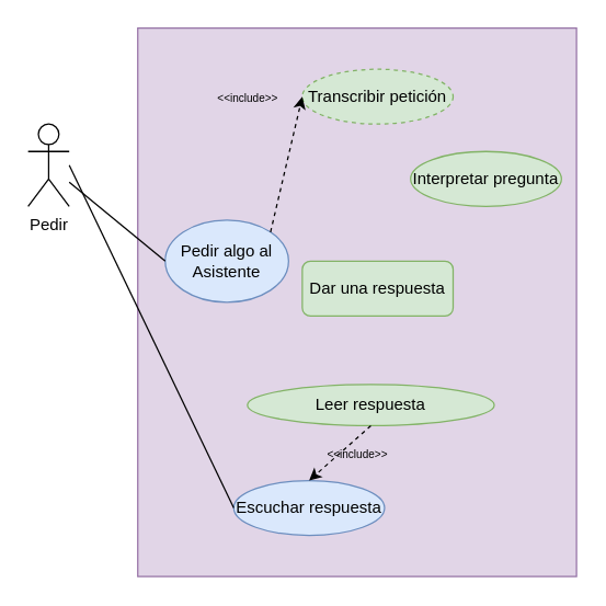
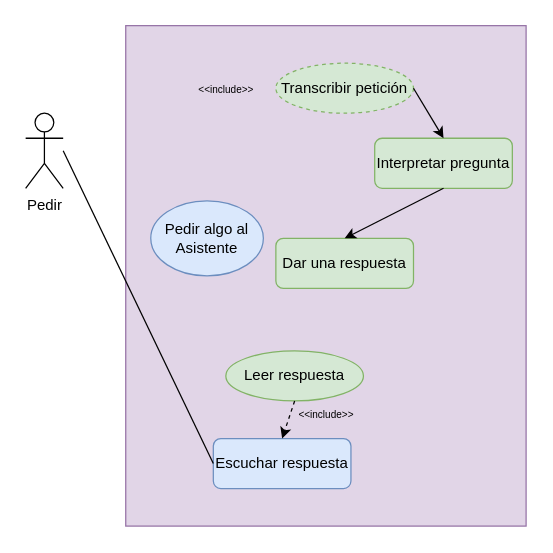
+ <mxCell id="16" value="" style="endArrow=classic;html=1;rounded=0;exitX=1;exitY=0.5;exitDx=0;exitDy=0;entryX=0.5;entryY=0;entryDx=0;entryDy=0;" edge="1" parent="1" source="5" target="6"><mxGeometry width="50" height="50" relative="1" as="geometry"><mxPoint x="690" y="110" as="sourcePoint" /><mxPoint x="740" y="60" as="targetPoint" /></mxGeometry></mxCell>
- <mxCell id="12" value="" style="endArrow=classic;dashed=1;html=1;rounded=0;exitX=1;exitY=0;exitDx=0;exitDy=0;entryX=0;entryY=0.5;entryDx=0;entryDy=0;endFill=1;" parent="1" source="4" target="5" edge="1"><mxGeometry width="50" height="50" relative="1" as="geometry"><mxPoint x="40" y="80" as="sourcePoint" /><mxPoint x="90" y="30" as="targetPoint" /></mxGeometry></mxCell>
- <mxCell id="6" value="Interpretar pregunta" style="ellipse;whiteSpace=wrap;html=1;fillColor=#d5e8d4;strokeColor=#82b366;" parent="1" vertex="1"><mxGeometry x="299" y="110" width="110" height="40" as="geometry" /></mxCell>
+ <mxCell id="6" value="Interpretar pregunta" style="whiteSpace=wrap;html=1;fillColor=#d5e8d4;strokeColor=#82b366;rounded=1;" parent="1" vertex="1"><mxGeometry x="299" y="110" width="110" height="40" as="geometry" /></mxCell>
- <mxCell id="10" value="" style="endArrow=none;html=1;rounded=0;entryX=0;entryY=0.5;entryDx=0;entryDy=0;" parent="1" source="2" target="4" edge="1"><mxGeometry width="50" height="50" relative="1" as="geometry"><mxPoint x="60" y="150" as="sourcePoint" /><mxPoint x="110" y="100" as="targetPoint" /></mxGeometry></mxCell>
+ <mxCell id="17" value="" style="endArrow=classic;html=1;rounded=0;exitX=0.5;exitY=1;exitDx=0;exitDy=0;entryX=0.5;entryY=0;entryDx=0;entryDy=0;" edge="1" parent="1" source="6" target="7"><mxGeometry width="50" height="50" relative="1" as="geometry"><mxPoint x="560" y="170" as="sourcePoint" /><mxPoint x="610" y="120" as="targetPoint" /></mxGeometry></mxCell>
- <mxCell id="8" value="Leer respuesta" style="ellipse;whiteSpace=wrap;html=1;fillColor=#d5e8d4;strokeColor=#82b366;" parent="1" vertex="1"><mxGeometry x="180" y="280" width="180" height="30" as="geometry" /></mxCell>
+ <mxCell id="8" value="Leer respuesta" style="ellipse;whiteSpace=wrap;html=1;fillColor=#d5e8d4;strokeColor=#82b366;" parent="1" vertex="1"><mxGeometry x="180" y="280" width="110" height="40" as="geometry" /></mxCell>
- <mxCell id="9" value="Escuchar respuesta" style="ellipse;whiteSpace=wrap;html=1;fillColor=#dae8fc;strokeColor=#6c8ebf;" parent="1" vertex="1"><mxGeometry x="170" y="350" width="110" height="40" as="geometry" /></mxCell>
+ <mxCell id="9" value="Escuchar respuesta" style="whiteSpace=wrap;html=1;fillColor=#dae8fc;strokeColor=#6c8ebf;rounded=1;" parent="1" vertex="1"><mxGeometry x="170" y="350" width="110" height="40" as="geometry" /></mxCell>
